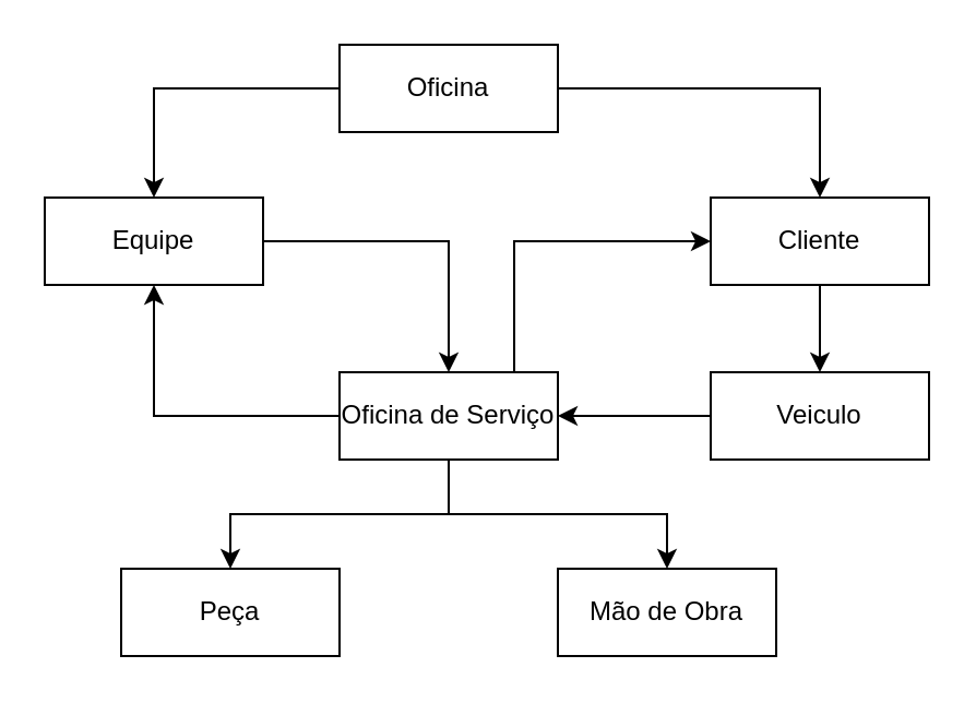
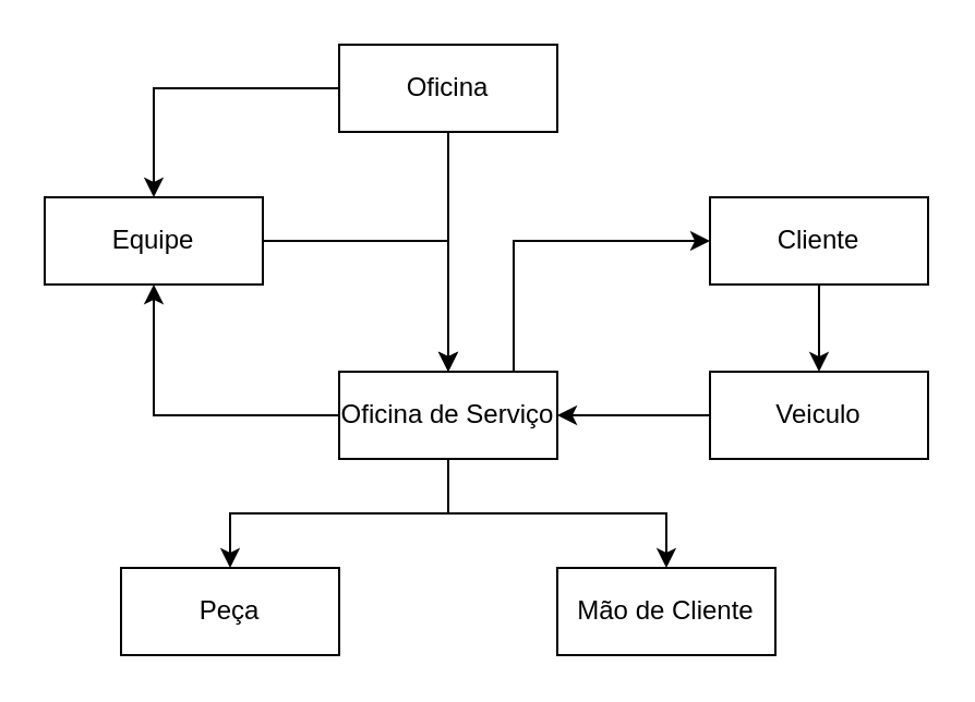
- <mxCell id="3" style="edgeStyle=orthogonalEdgeStyle;rounded=0;orthogonalLoop=1;jettySize=auto;html=1;entryX=0.5;entryY=0;entryDx=0;entryDy=0;" edge="1" parent="1" source="4" target="8"><mxGeometry relative="1" as="geometry" /></mxCell>
+ <mxCell id="3" style="edgeStyle=orthogonalEdgeStyle;rounded=0;orthogonalLoop=1;jettySize=auto;html=1;" edge="1" parent="1" source="4" target="15"><mxGeometry relative="1" as="geometry" /></mxCell>
- <mxCell id="17" value="Mão de Obra" style="whiteSpace=wrap;html=1;align=center;" vertex="1" parent="1"><mxGeometry x="255" y="260" width="100" height="40" as="geometry" /></mxCell>
+ <mxCell id="17" value="Mão de Cliente" style="whiteSpace=wrap;html=1;align=center;" vertex="1" parent="1"><mxGeometry x="255" y="260" width="100" height="40" as="geometry" /></mxCell>
